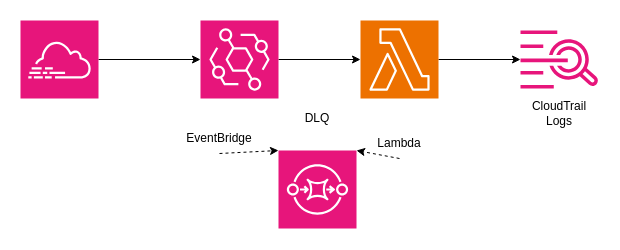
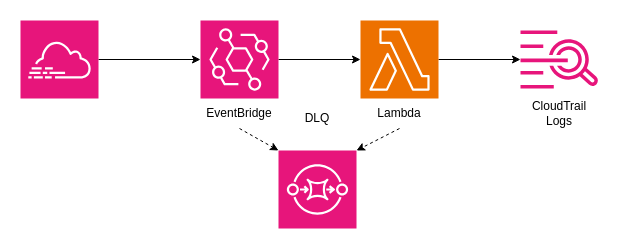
- <mxCell id="12" value="EventBridge" style="text;strokeColor=none;align=center;fillColor=none;html=1;verticalAlign=middle;whiteSpace=wrap;rounded=0;" parent="1" vertex="1"><mxGeometry x="189" y="123" width="60" height="30" as="geometry" /></mxCell>
+ <mxCell id="12" value="EventBridge" style="text;strokeColor=none;align=center;fillColor=none;html=1;verticalAlign=middle;whiteSpace=wrap;rounded=0;" parent="1" vertex="1"><mxGeometry x="209" y="98" width="60" height="30" as="geometry" /></mxCell>
- <mxCell id="13" value="Lambda" style="text;strokeColor=none;align=center;fillColor=none;html=1;verticalAlign=middle;whiteSpace=wrap;rounded=0;" parent="1" vertex="1"><mxGeometry x="369" y="128" width="60" height="30" as="geometry" /></mxCell>
+ <mxCell id="13" value="Lambda" style="text;strokeColor=none;align=center;fillColor=none;html=1;verticalAlign=middle;whiteSpace=wrap;rounded=0;" parent="1" vertex="1"><mxGeometry x="369" y="98" width="60" height="30" as="geometry" /></mxCell>
